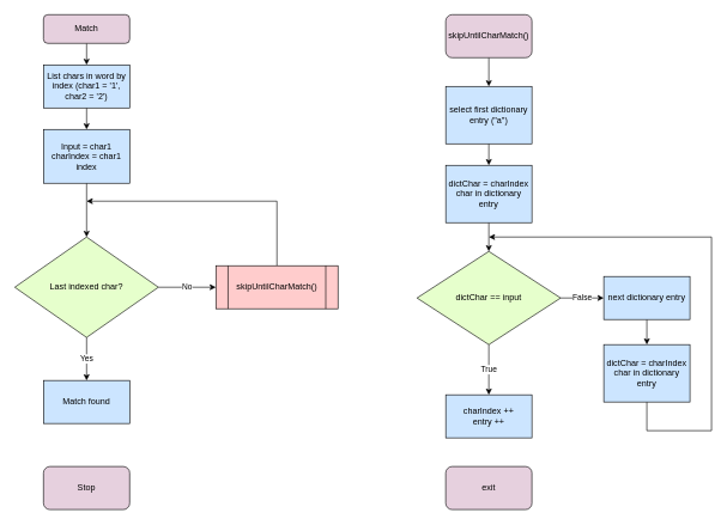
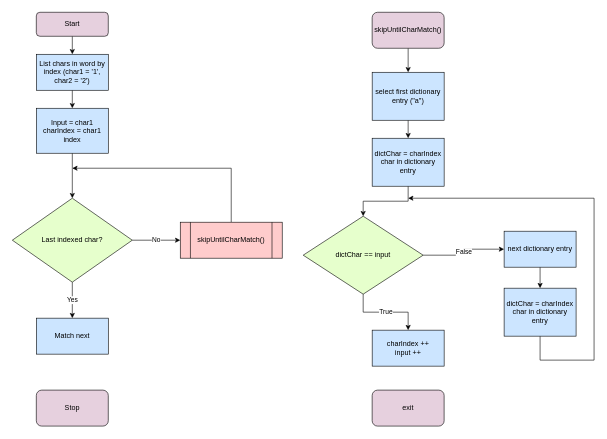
- <mxCell id="3" value="Match" style="rounded=1;whiteSpace=wrap;html=1;fontSize=12;glass=0;strokeWidth=1;shadow=0;fillColor=#E6D0DE;" vertex="1" parent="1"><mxGeometry x="60" y="20" width="120" height="40" as="geometry" /></mxCell>
+ <mxCell id="3" value="Start" style="rounded=1;whiteSpace=wrap;html=1;fontSize=12;glass=0;strokeWidth=1;shadow=0;fillColor=#E6D0DE;" vertex="1" parent="1"><mxGeometry x="60" y="20" width="120" height="40" as="geometry" /></mxCell>
- <mxCell id="8" value="dictChar == input" style="rhombus;whiteSpace=wrap;html=1;fillColor=#E6FFCC;" vertex="1" parent="1"><mxGeometry x="580" y="350" width="200" height="130" as="geometry" /></mxCell>
+ <mxCell id="8" value="dictChar == input" style="rhombus;whiteSpace=wrap;html=1;fillColor=#E6FFCC;" vertex="1" parent="1"><mxGeometry x="505" y="360" width="200" height="130" as="geometry" /></mxCell>
- <mxCell id="17" value="Match found" style="rounded=0;whiteSpace=wrap;html=1;fillColor=#CCE5FF;" vertex="1" parent="1"><mxGeometry x="60" y="530" width="120" height="60" as="geometry" /></mxCell>
+ <mxCell id="17" value="Match next" style="rounded=0;whiteSpace=wrap;html=1;fillColor=#CCE5FF;" vertex="1" parent="1"><mxGeometry x="60" y="530" width="120" height="60" as="geometry" /></mxCell>
- <mxCell id="23" value="charIndex ++&lt;div&gt;entry ++&lt;/div&gt;" style="rounded=0;whiteSpace=wrap;html=1;fillColor=#CCE5FF;" vertex="1" parent="1"><mxGeometry x="620" y="550" width="120" height="60" as="geometry" /></mxCell>
+ <mxCell id="23" value="charIndex ++&lt;div&gt;input ++&lt;/div&gt;" style="rounded=0;whiteSpace=wrap;html=1;fillColor=#CCE5FF;" vertex="1" parent="1"><mxGeometry x="620" y="550" width="120" height="60" as="geometry" /></mxCell>
